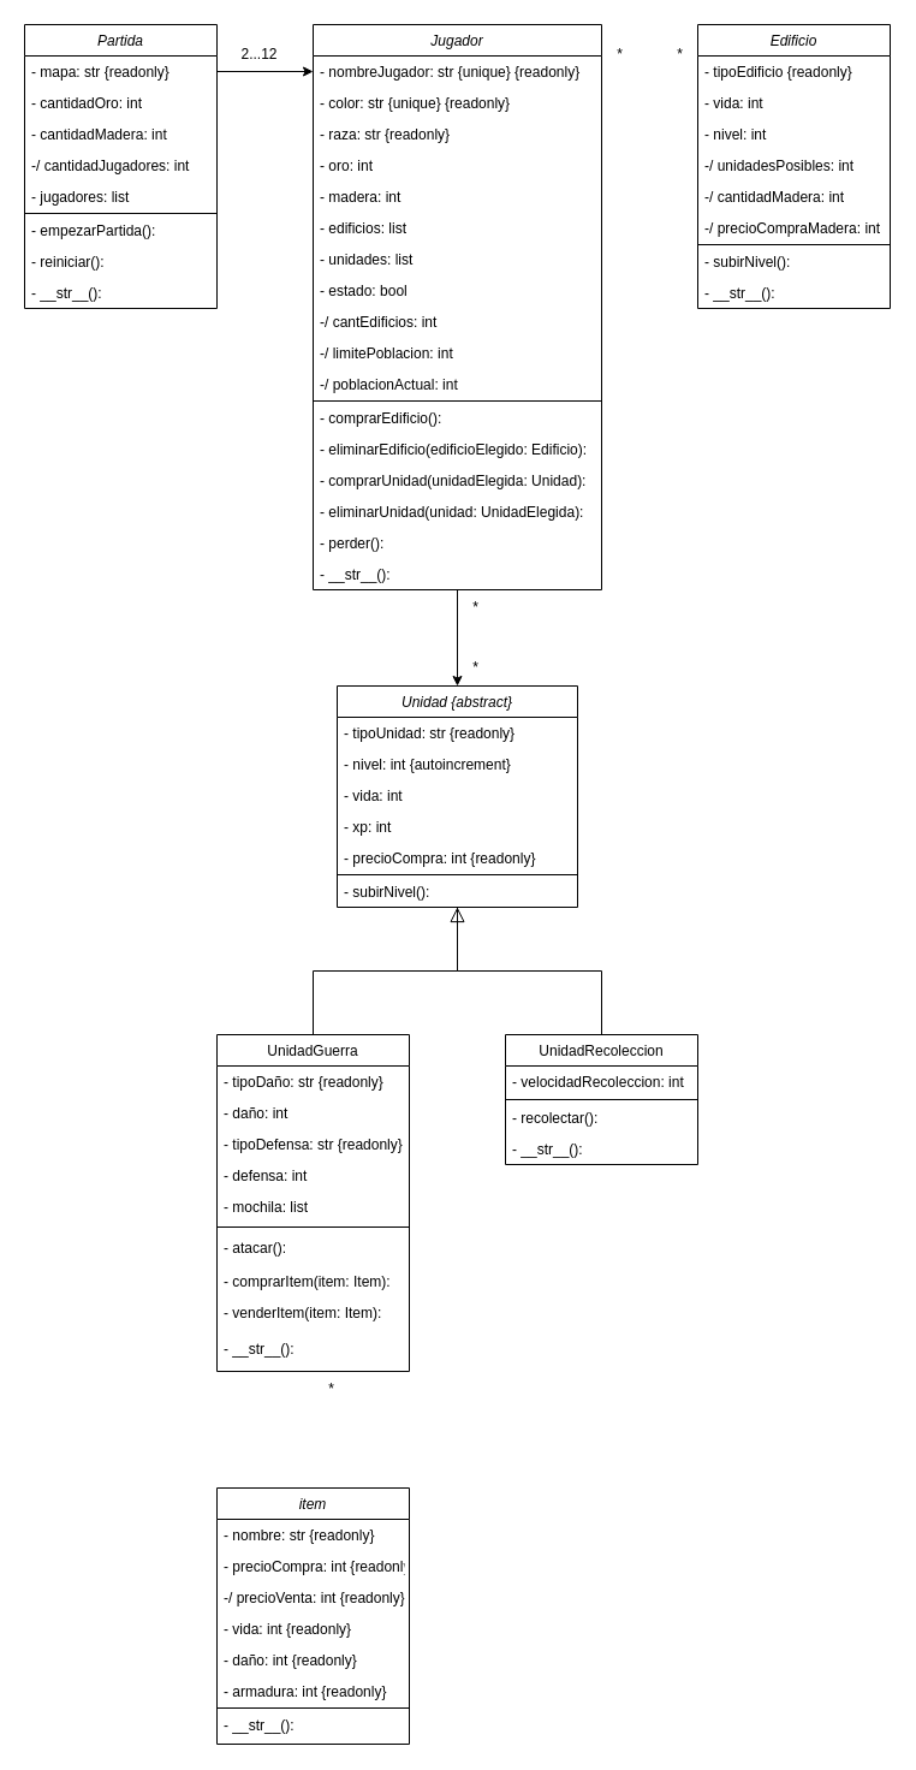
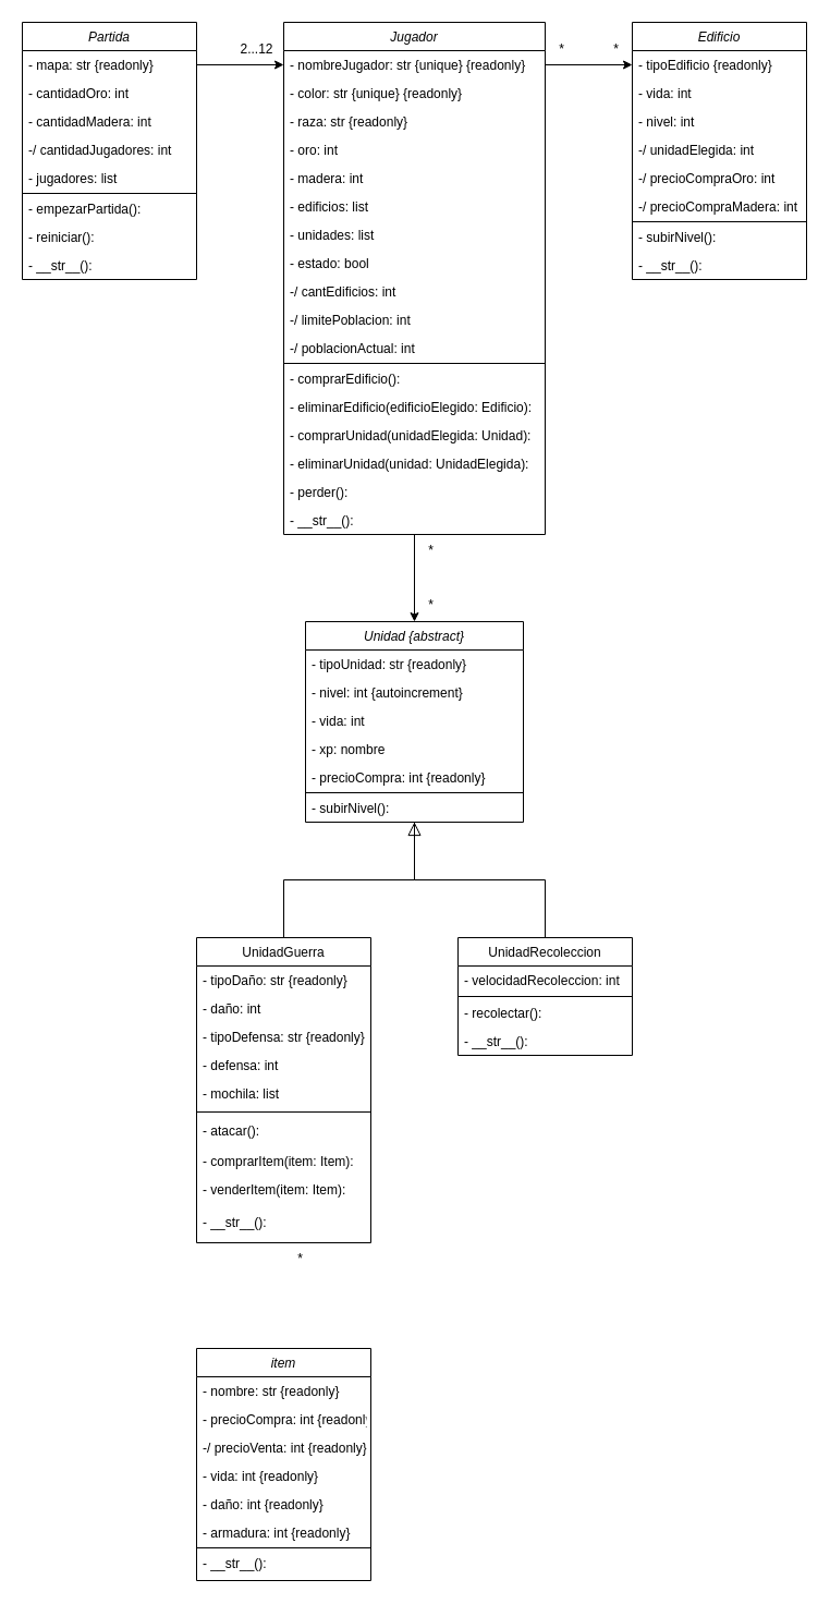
- <mxCell id="68" value="2...12" style="text;html=1;align=center;verticalAlign=middle;resizable=0;points=[];autosize=1;strokeColor=none;fillColor=none;" parent="1" vertex="1"><mxGeometry x="190" y="30" width="50" height="30" as="geometry" /></mxCell>
+ <mxCell id="68" value="2...12" style="text;html=1;align=center;verticalAlign=middle;resizable=0;points=[];autosize=1;strokeColor=none;fillColor=none;" parent="1" vertex="1"><mxGeometry x="210" y="30" width="50" height="30" as="geometry" /></mxCell>
+ <mxCell id="78" style="edgeStyle=orthogonalEdgeStyle;rounded=0;orthogonalLoop=1;jettySize=auto;html=1;exitX=1;exitY=0.5;exitDx=0;exitDy=0;entryX=0;entryY=0.5;entryDx=0;entryDy=0;" parent="1" source="40" target="30" edge="1"><mxGeometry relative="1" as="geometry"><mxPoint x="540" y="59" as="targetPoint" /></mxGeometry></mxCell>
- <mxCell id="33" value="-/ unidadesPosibles: int" style="text;align=left;verticalAlign=top;spacingLeft=4;spacingRight=4;overflow=hidden;rotatable=0;points=[[0,0.5],[1,0.5]];portConstraint=eastwest;" vertex="1" parent="29"><mxGeometry y="104" width="160" height="26" as="geometry" /></mxCell>
+ <mxCell id="33" value="-/ unidadElegida: int" style="text;align=left;verticalAlign=top;spacingLeft=4;spacingRight=4;overflow=hidden;rotatable=0;points=[[0,0.5],[1,0.5]];portConstraint=eastwest;" vertex="1" parent="29"><mxGeometry y="104" width="160" height="26" as="geometry" /></mxCell>
- <mxCell id="34" value="-/ cantidadMadera: int" style="text;align=left;verticalAlign=top;spacingLeft=4;spacingRight=4;overflow=hidden;rotatable=0;points=[[0,0.5],[1,0.5]];portConstraint=eastwest;" vertex="1" parent="29"><mxGeometry y="130" width="160" height="26" as="geometry" /></mxCell>
+ <mxCell id="34" value="-/ precioCompraOro: int" style="text;align=left;verticalAlign=top;spacingLeft=4;spacingRight=4;overflow=hidden;rotatable=0;points=[[0,0.5],[1,0.5]];portConstraint=eastwest;" vertex="1" parent="29"><mxGeometry y="130" width="160" height="26" as="geometry" /></mxCell>
- <mxCell id="6" value="- xp: int" style="text;align=left;verticalAlign=top;spacingLeft=4;spacingRight=4;overflow=hidden;rotatable=0;points=[[0,0.5],[1,0.5]];portConstraint=eastwest;" parent="2" vertex="1"><mxGeometry y="104" width="200" height="26" as="geometry" /></mxCell>
+ <mxCell id="6" value="- xp: nombre" style="text;align=left;verticalAlign=top;spacingLeft=4;spacingRight=4;overflow=hidden;rotatable=0;points=[[0,0.5],[1,0.5]];portConstraint=eastwest;" parent="2" vertex="1"><mxGeometry y="104" width="200" height="26" as="geometry" /></mxCell>
